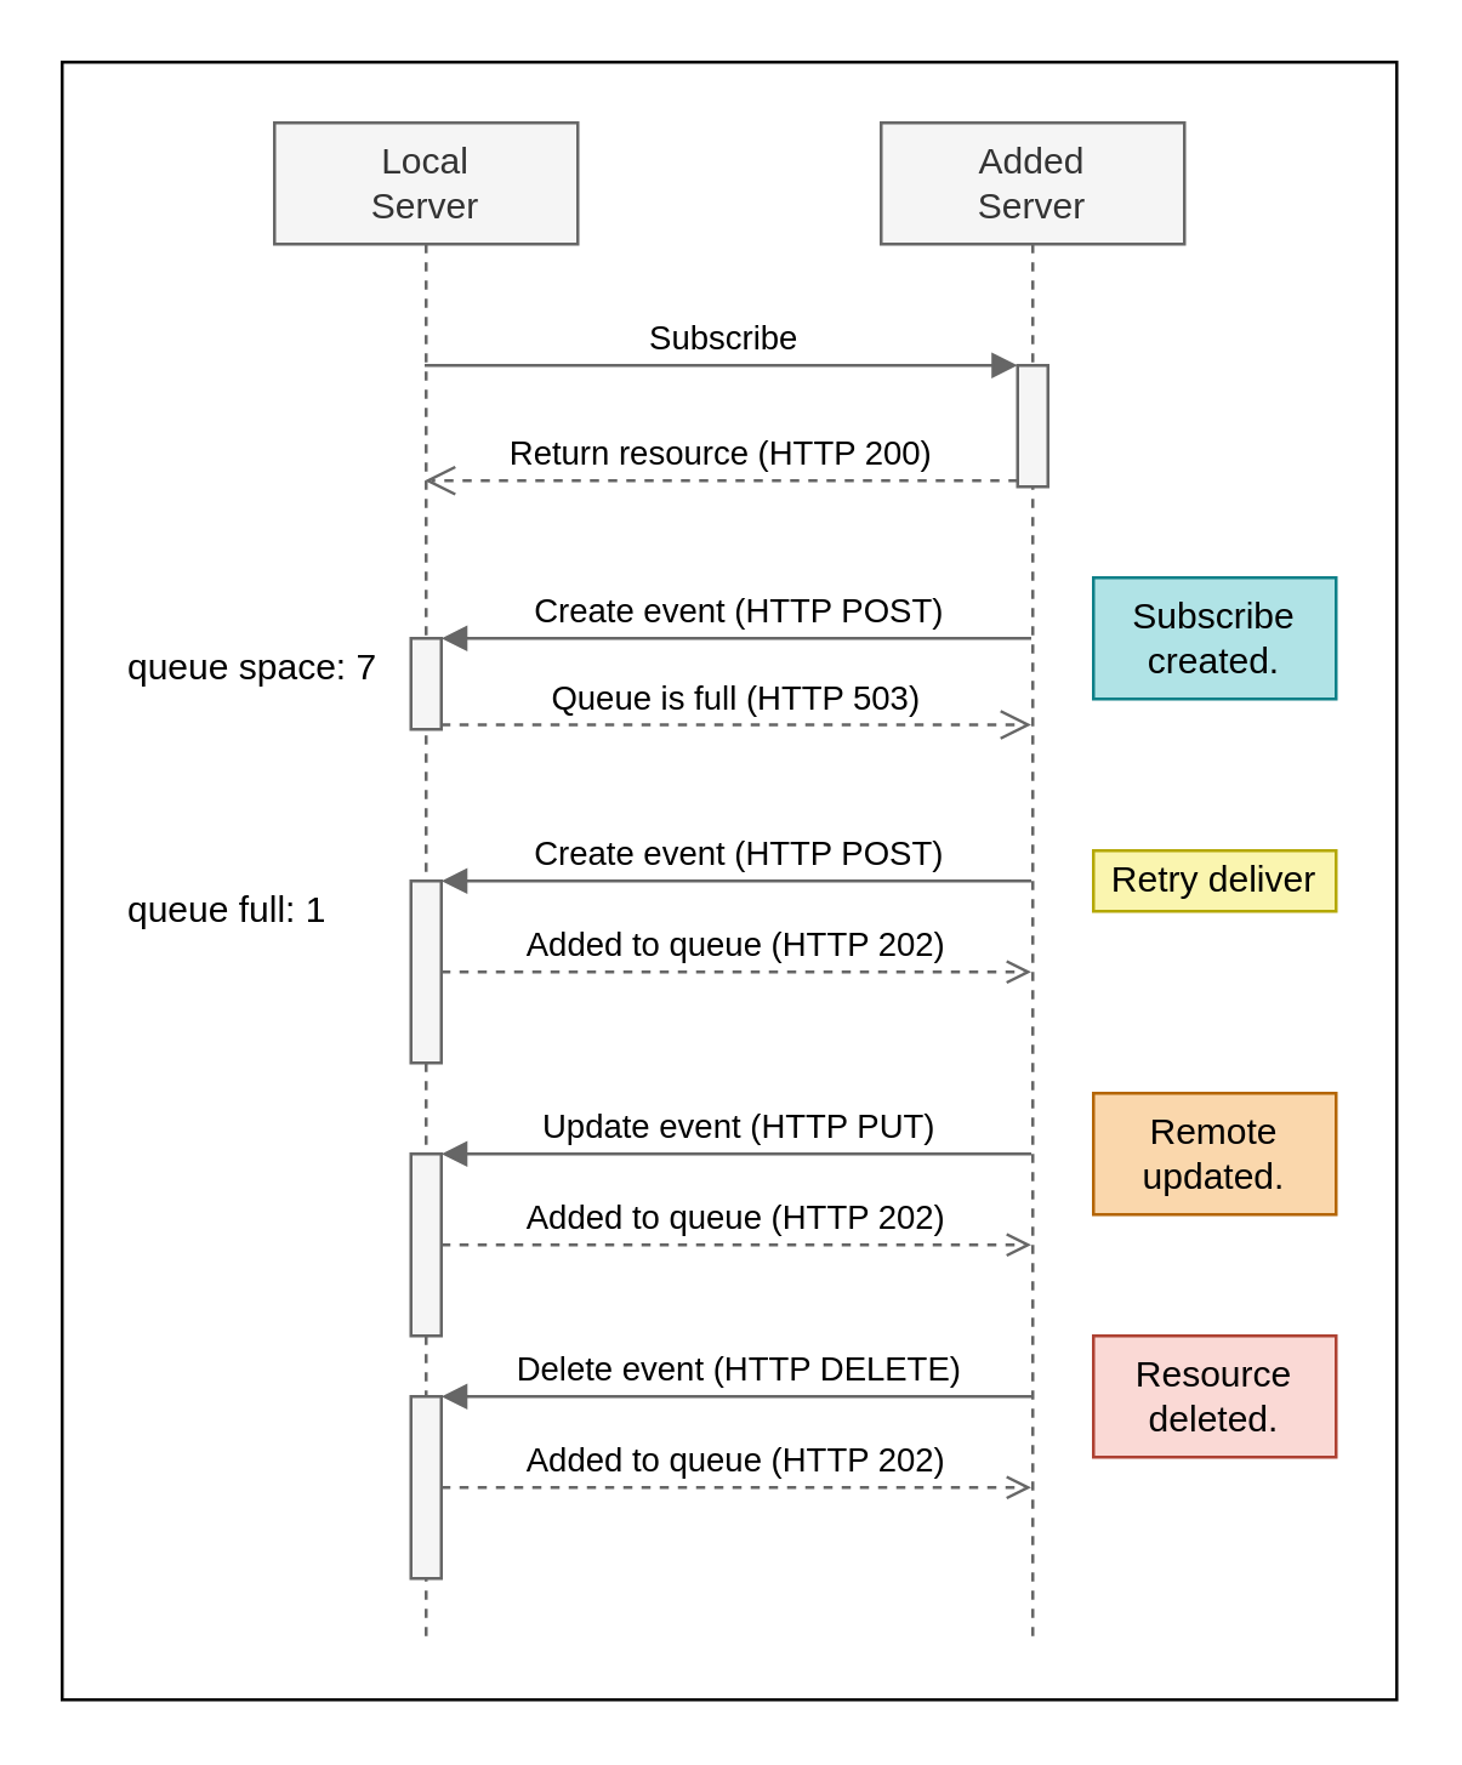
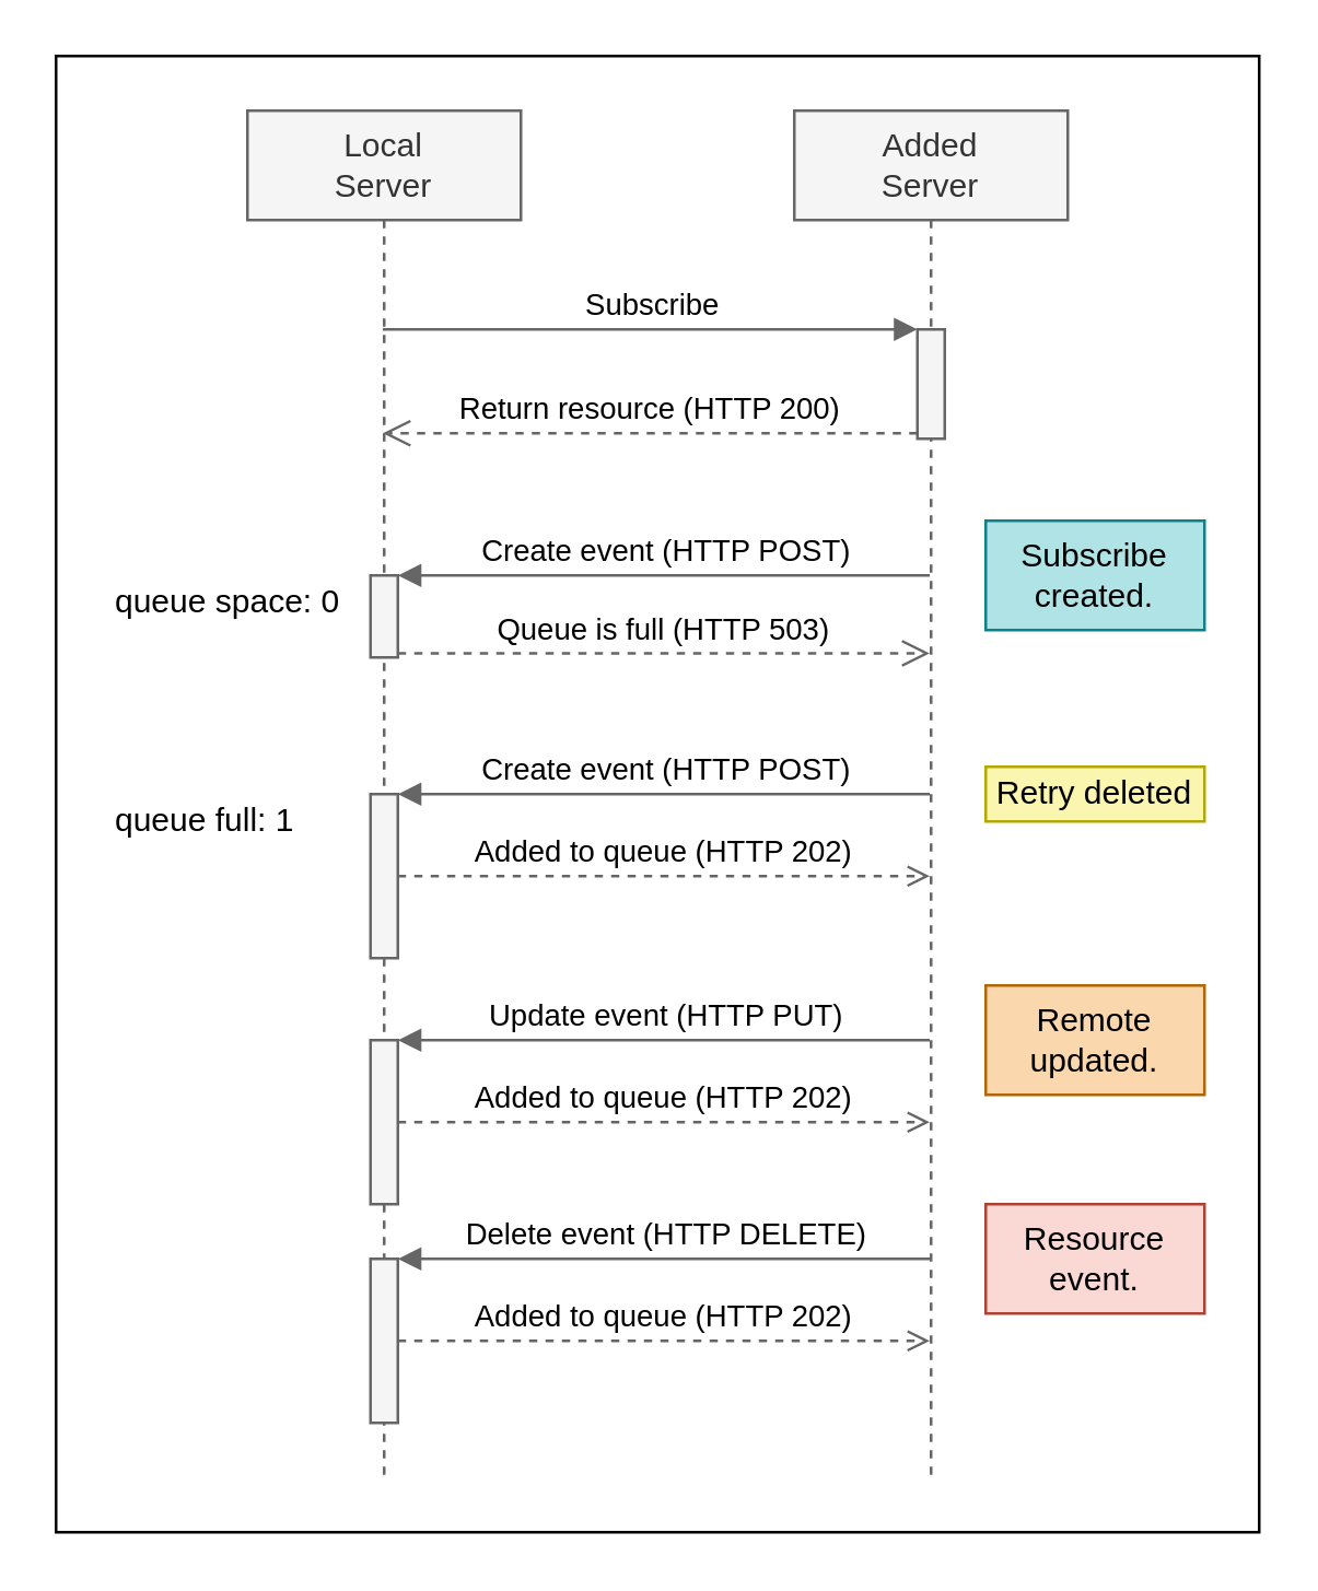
- <mxCell id="18" value="queue space: 7" style="text;html=1;fillColor=none;align=left;verticalAlign=middle;whiteSpace=wrap;rounded=0;" parent="1" vertex="1"><mxGeometry x="40" y="210" width="100" height="20" as="geometry" /></mxCell>
+ <mxCell id="18" value="queue space: 0" style="text;html=1;fillColor=none;align=left;verticalAlign=middle;whiteSpace=wrap;rounded=0;" parent="1" vertex="1"><mxGeometry x="40" y="210" width="100" height="20" as="geometry" /></mxCell>
- <mxCell id="17" value="Retry deliver" style="text;html=1;align=center;verticalAlign=middle;whiteSpace=wrap;rounded=0;fillColor=#FAF5AF;strokeColor=#B4A805;" parent="1" vertex="1"><mxGeometry x="360" y="280" width="80" height="20" as="geometry" /></mxCell>
+ <mxCell id="17" value="Retry deleted" style="text;html=1;align=center;verticalAlign=middle;whiteSpace=wrap;rounded=0;fillColor=#FAF5AF;strokeColor=#B4A805;" parent="1" vertex="1"><mxGeometry x="360" y="280" width="80" height="20" as="geometry" /></mxCell>
- <mxCell id="25" value="Resource&lt;br&gt;deleted." style="text;html=1;strokeColor=#ae4132;fillColor=#fad9d5;align=center;verticalAlign=middle;whiteSpace=wrap;rounded=0;" parent="1" vertex="1"><mxGeometry x="360" y="440" width="80" height="40" as="geometry" /></mxCell>
+ <mxCell id="25" value="Resource&lt;br&gt;event." style="text;html=1;strokeColor=#ae4132;fillColor=#fad9d5;align=center;verticalAlign=middle;whiteSpace=wrap;rounded=0;" parent="1" vertex="1"><mxGeometry x="360" y="440" width="80" height="40" as="geometry" /></mxCell>
